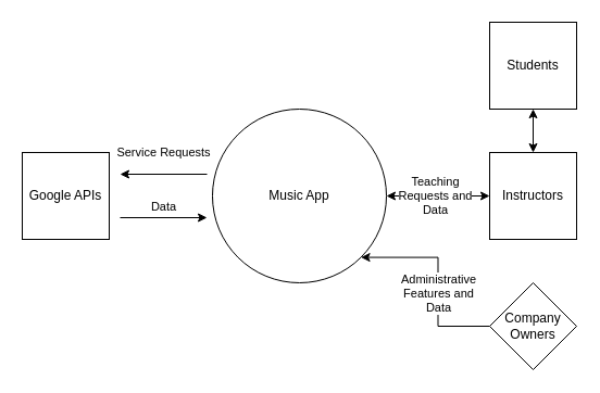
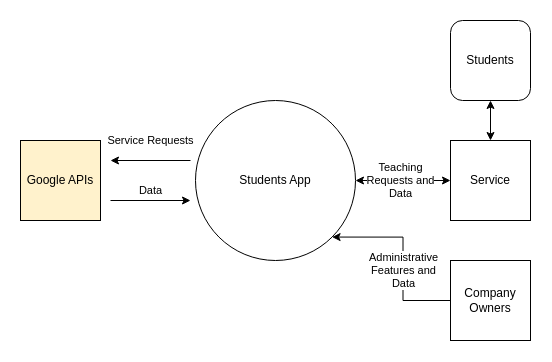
- <mxCell id="8" value="Students" style="whiteSpace=wrap;html=1;aspect=fixed;" parent="1" vertex="1"><mxGeometry x="450" y="20" width="80" height="80" as="geometry" /></mxCell>
+ <mxCell id="8" value="Students" style="whiteSpace=wrap;html=1;aspect=fixed;rounded=1;" parent="1" vertex="1"><mxGeometry x="450" y="20" width="80" height="80" as="geometry" /></mxCell>
- <mxCell id="11" value="Google APIs" style="whiteSpace=wrap;html=1;aspect=fixed;" parent="1" vertex="1"><mxGeometry x="20" y="140" width="80" height="80" as="geometry" /></mxCell>
+ <mxCell id="11" value="Google APIs" style="whiteSpace=wrap;html=1;aspect=fixed;fillColor=#fff2cc;" parent="1" vertex="1"><mxGeometry x="20" y="140" width="80" height="80" as="geometry" /></mxCell>
- <mxCell id="5" value="&lt;div&gt;Music App&lt;/div&gt;" style="ellipse;whiteSpace=wrap;html=1;aspect=fixed;" parent="1" vertex="1"><mxGeometry x="195" y="100" width="160" height="160" as="geometry" /></mxCell>
+ <mxCell id="5" value="&lt;div&gt;Students App&lt;/div&gt;" style="ellipse;whiteSpace=wrap;html=1;aspect=fixed;" parent="1" vertex="1"><mxGeometry x="195" y="100" width="160" height="160" as="geometry" /></mxCell>
- <mxCell id="7" value="Instructors" style="whiteSpace=wrap;html=1;aspect=fixed;" parent="1" vertex="1"><mxGeometry x="450" y="140" width="80" height="80" as="geometry" /></mxCell>
+ <mxCell id="7" value="Service" style="whiteSpace=wrap;html=1;aspect=fixed;" parent="1" vertex="1"><mxGeometry x="450" y="140" width="80" height="80" as="geometry" /></mxCell>
- <mxCell id="9" value="Company Owners" style="rhombus;whiteSpace=wrap;html=1;aspect=fixed;" parent="1" vertex="1"><mxGeometry x="450" y="260" width="80" height="80" as="geometry" /></mxCell>
+ <mxCell id="9" value="Company Owners" style="whiteSpace=wrap;html=1;aspect=fixed;" parent="1" vertex="1"><mxGeometry x="450" y="260" width="80" height="80" as="geometry" /></mxCell>
